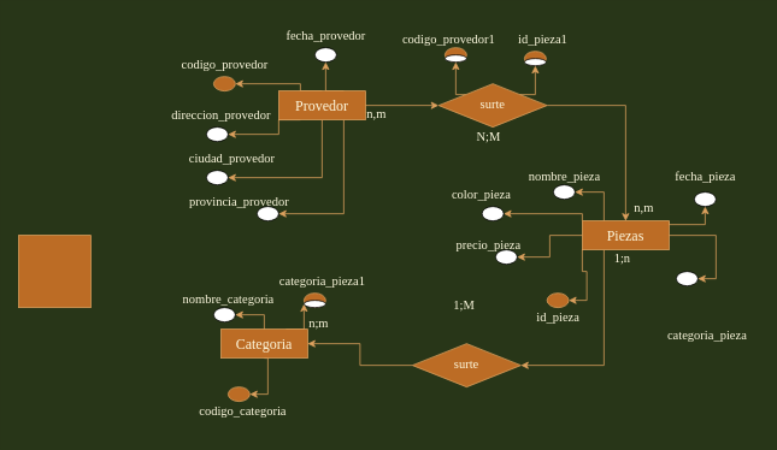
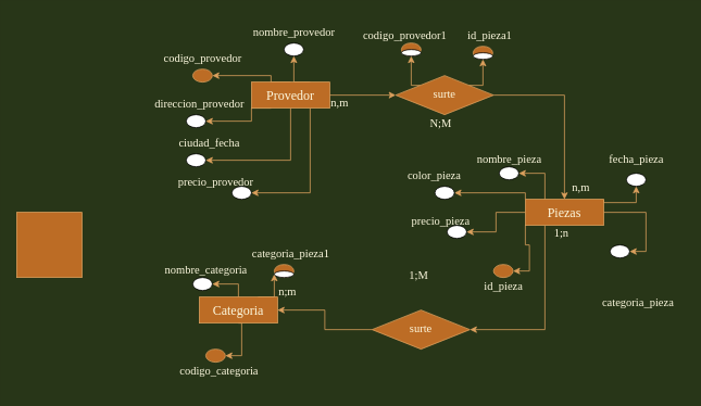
- <mxCell id="19" value="fecha_provedor" style="text;html=1;align=center;verticalAlign=middle;resizable=0;points=[];autosize=1;strokeColor=none;fillColor=none;fontSize=14;fontFamily=Times New Roman;fontColor=#FEFAE0;" vertex="1" parent="1"><mxGeometry x="300" width="120" height="40" as="geometry" y="20" /></mxCell>
+ <mxCell id="19" value="nombre_provedor" style="text;html=1;align=center;verticalAlign=middle;resizable=0;points=[];autosize=1;strokeColor=none;fillColor=none;fontSize=14;fontFamily=Times New Roman;fontColor=#FEFAE0;" vertex="1" parent="1"><mxGeometry x="300" width="120" height="40" as="geometry" y="20" /></mxCell>
- <mxCell id="17" value="ciudad_provedor" style="text;html=1;align=center;verticalAlign=middle;resizable=0;points=[];autosize=1;strokeColor=none;fillColor=none;fontSize=14;fontFamily=Times New Roman;fontColor=#FEFAE0;" vertex="1" parent="1"><mxGeometry x="200" y="156" width="112" height="40" as="geometry" /></mxCell>
+ <mxCell id="17" value="ciudad_fecha" style="text;html=1;align=center;verticalAlign=middle;resizable=0;points=[];autosize=1;strokeColor=none;fillColor=none;fontSize=14;fontFamily=Times New Roman;fontColor=#FEFAE0;" vertex="1" parent="1"><mxGeometry x="200" y="156" width="112" height="40" as="geometry" /></mxCell>
- <mxCell id="18" value="provincia_provedor" style="text;html=1;align=center;verticalAlign=middle;resizable=0;points=[];autosize=1;strokeColor=none;fillColor=none;fontSize=14;fontFamily=Times New Roman;fontColor=#FEFAE0;" vertex="1" parent="1"><mxGeometry x="200" y="204" width="128" height="40" as="geometry" /></mxCell>
+ <mxCell id="18" value="precio_provedor" style="text;html=1;align=center;verticalAlign=middle;resizable=0;points=[];autosize=1;strokeColor=none;fillColor=none;fontSize=14;fontFamily=Times New Roman;fontColor=#FEFAE0;" vertex="1" parent="1"><mxGeometry x="200" y="204" width="128" height="40" as="geometry" /></mxCell>
